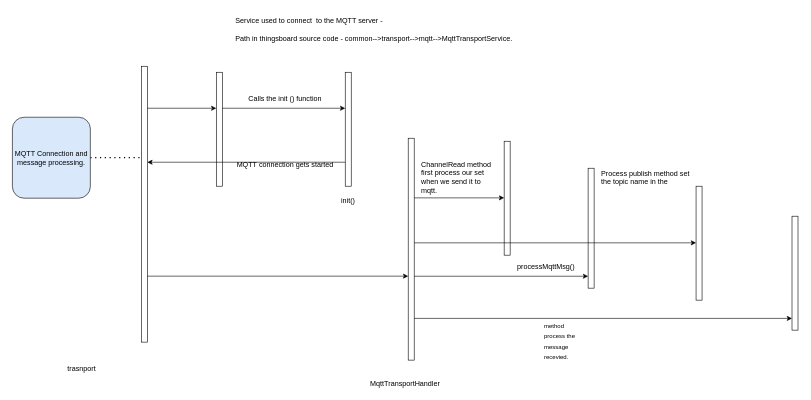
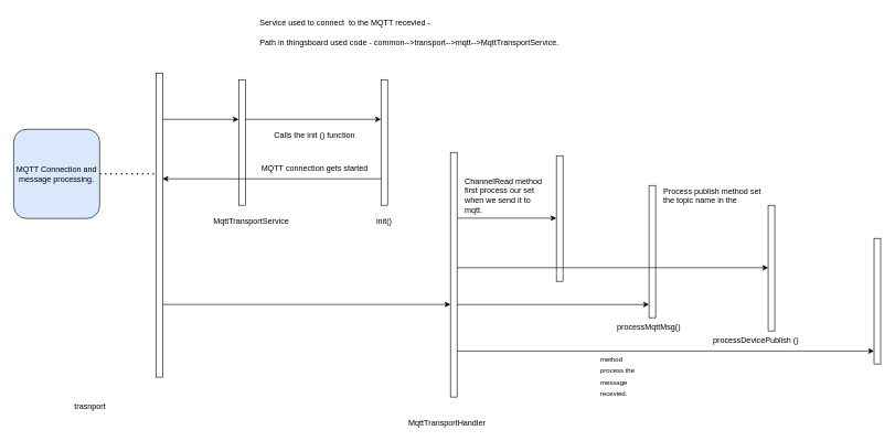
- <mxCell id="34" value="Service used to connect&amp;nbsp; to the MQTT server -" style="text;whiteSpace=wrap;html=1;" vertex="1" parent="33"><mxGeometry width="360" height="40" as="geometry" /></mxCell>
+ <mxCell id="34" value="Service used to connect&amp;nbsp; to the MQTT recevied -" style="text;whiteSpace=wrap;html=1;" vertex="1" parent="33"><mxGeometry width="360" height="40" as="geometry" /></mxCell>
- <mxCell id="35" value="Path in thingsboard source code - common--&amp;gt;transport--&amp;gt;mqtt--&amp;gt;MqttTransportService." style="text;whiteSpace=wrap;html=1;" vertex="1" parent="33"><mxGeometry y="30" width="480" height="40" as="geometry" /></mxCell>
+ <mxCell id="35" value="Path in thingsboard used code - common--&amp;gt;transport--&amp;gt;mqtt--&amp;gt;MqttTransportService." style="text;whiteSpace=wrap;html=1;" vertex="1" parent="33"><mxGeometry y="30" width="480" height="40" as="geometry" /></mxCell>
- <mxCell id="8" value="Calls the init () function" style="text;html=1;strokeColor=none;fillColor=none;align=center;verticalAlign=middle;whiteSpace=wrap;rounded=0;" vertex="1" parent="2"><mxGeometry x="90" y="30" width="130" height="30" as="geometry" /></mxCell>
+ <mxCell id="8" value="Calls the init () function" style="text;html=1;strokeColor=none;fillColor=none;align=center;verticalAlign=middle;whiteSpace=wrap;rounded=0;" vertex="1" parent="2"><mxGeometry x="90" y="70" width="130" height="30" as="geometry" /></mxCell>
- <mxCell id="9" value="MQTT connection gets started" style="text;html=1;strokeColor=none;fillColor=none;align=center;verticalAlign=middle;whiteSpace=wrap;rounded=0;" vertex="1" parent="2"><mxGeometry x="70" y="140" width="170" height="30" as="geometry" /></mxCell>
+ <mxCell id="9" value="MQTT connection gets started" style="text;html=1;strokeColor=none;fillColor=none;align=center;verticalAlign=middle;whiteSpace=wrap;rounded=0;" vertex="1" parent="2"><mxGeometry x="70" y="120" width="170" height="30" as="geometry" /></mxCell>
+ <mxCell id="5" value="MqttTransportService" style="text;whiteSpace=wrap;html=1;" vertex="1" parent="2"><mxGeometry y="200" width="120" height="30" as="geometry" /></mxCell>
- <mxCell id="21" value="processMqttMsg()" style="text;whiteSpace=wrap;html=1;" vertex="1" parent="1"><mxGeometry x="860" y="430" width="100" height="20" as="geometry" /></mxCell>
+ <mxCell id="21" value="processMqttMsg()" style="text;whiteSpace=wrap;html=1;" vertex="1" parent="1"><mxGeometry x="930" y="480" width="100" height="20" as="geometry" /></mxCell>
+ <mxCell id="25" value="processDevicePublish ()" style="text;whiteSpace=wrap;html=1;" vertex="1" parent="1"><mxGeometry x="1075" y="500" width="145" height="30" as="geometry" /></mxCell>
